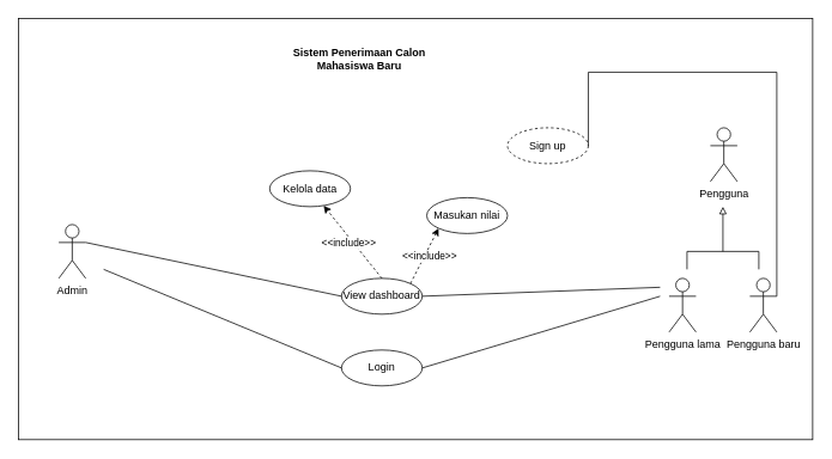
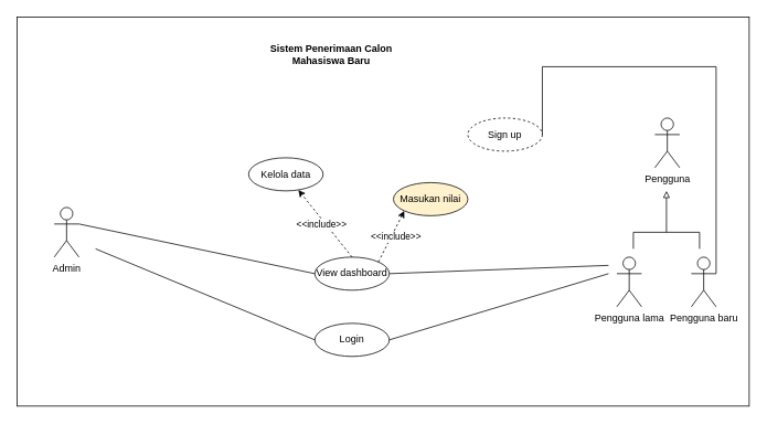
- <mxCell id="24" value="Masukan nilai" style="ellipse;whiteSpace=wrap;html=1;" vertex="1" parent="1"><mxGeometry x="475" y="220" width="90" height="40" as="geometry" /></mxCell>
+ <mxCell id="24" value="Masukan nilai" style="ellipse;whiteSpace=wrap;html=1;fillColor=#fff2cc;" vertex="1" parent="1"><mxGeometry x="475" y="220" width="90" height="40" as="geometry" /></mxCell>
